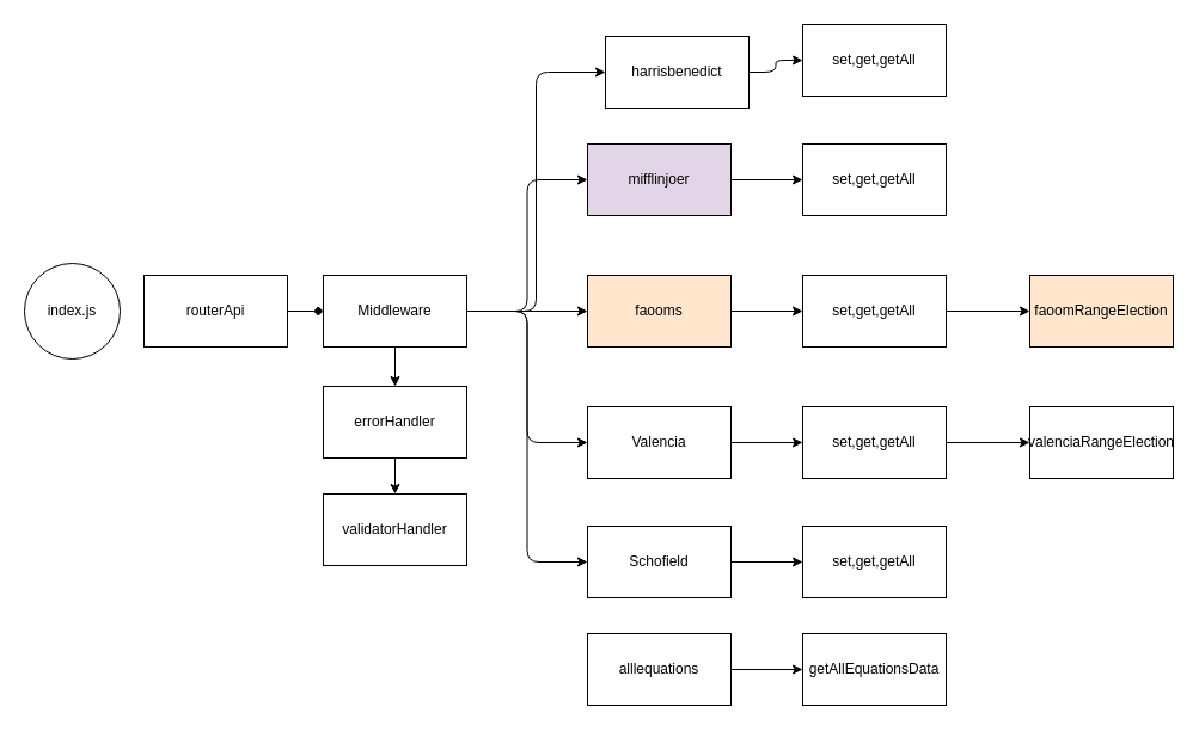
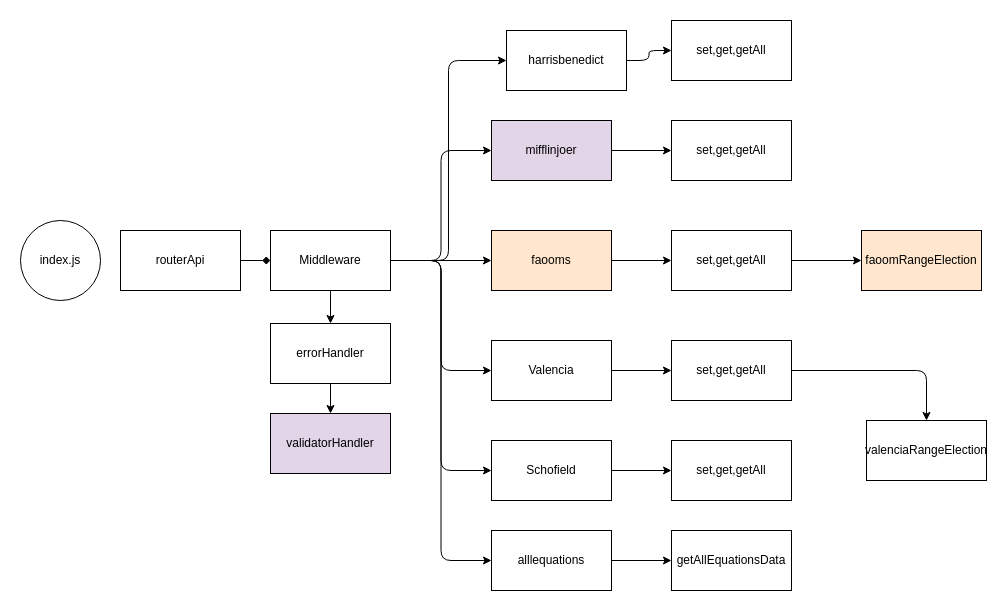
- <mxCell id="29" value="valenciaRangeElection" style="rounded=0;whiteSpace=wrap;html=1;" vertex="1" parent="1"><mxGeometry x="861" y="340" width="120" height="60" as="geometry" /></mxCell>
+ <mxCell id="29" value="valenciaRangeElection" style="rounded=0;whiteSpace=wrap;html=1;" vertex="1" parent="1"><mxGeometry x="866" y="420" width="120" height="60" as="geometry" /></mxCell>
- <mxCell id="35" value="validatorHandler" style="rounded=0;whiteSpace=wrap;html=1;" vertex="1" parent="1"><mxGeometry x="270" y="413" width="120" height="60" as="geometry" /></mxCell>
+ <mxCell id="35" value="validatorHandler" style="rounded=0;whiteSpace=wrap;html=1;fillColor=#e1d5e7;" vertex="1" parent="1"><mxGeometry x="270" y="413" width="120" height="60" as="geometry" /></mxCell>
+ <mxCell id="8" style="edgeStyle=orthogonalEdgeStyle;html=1;exitX=1;exitY=0.5;exitDx=0;exitDy=0;entryX=0;entryY=0.5;entryDx=0;entryDy=0;" edge="1" parent="1" source="10" target="31"><mxGeometry relative="1" as="geometry" /></mxCell>
